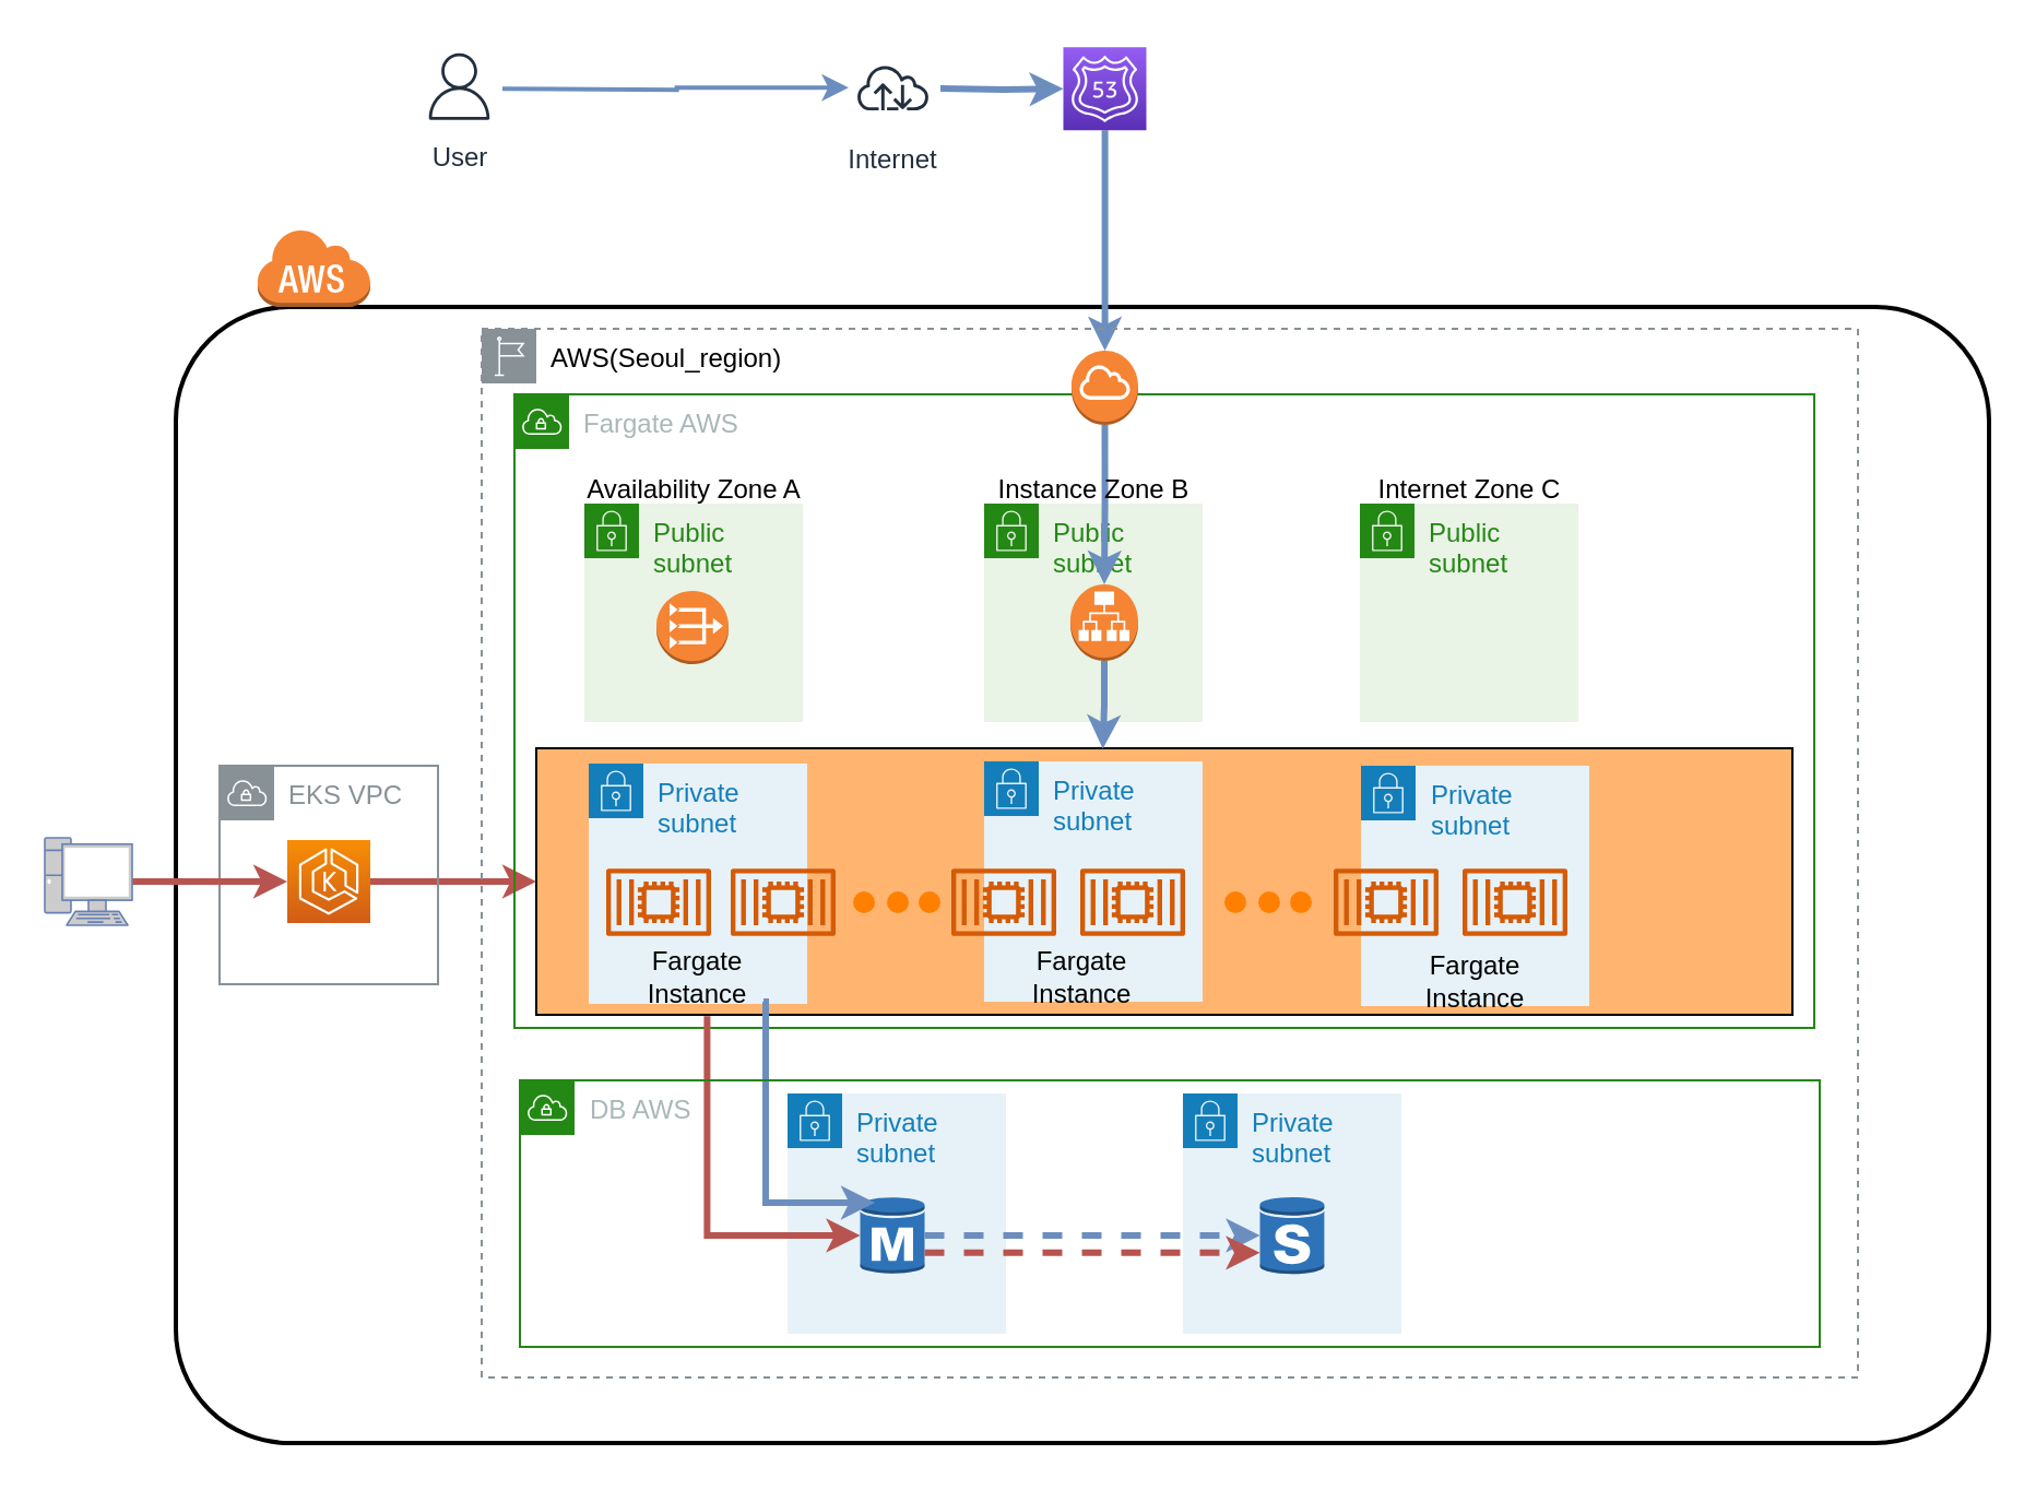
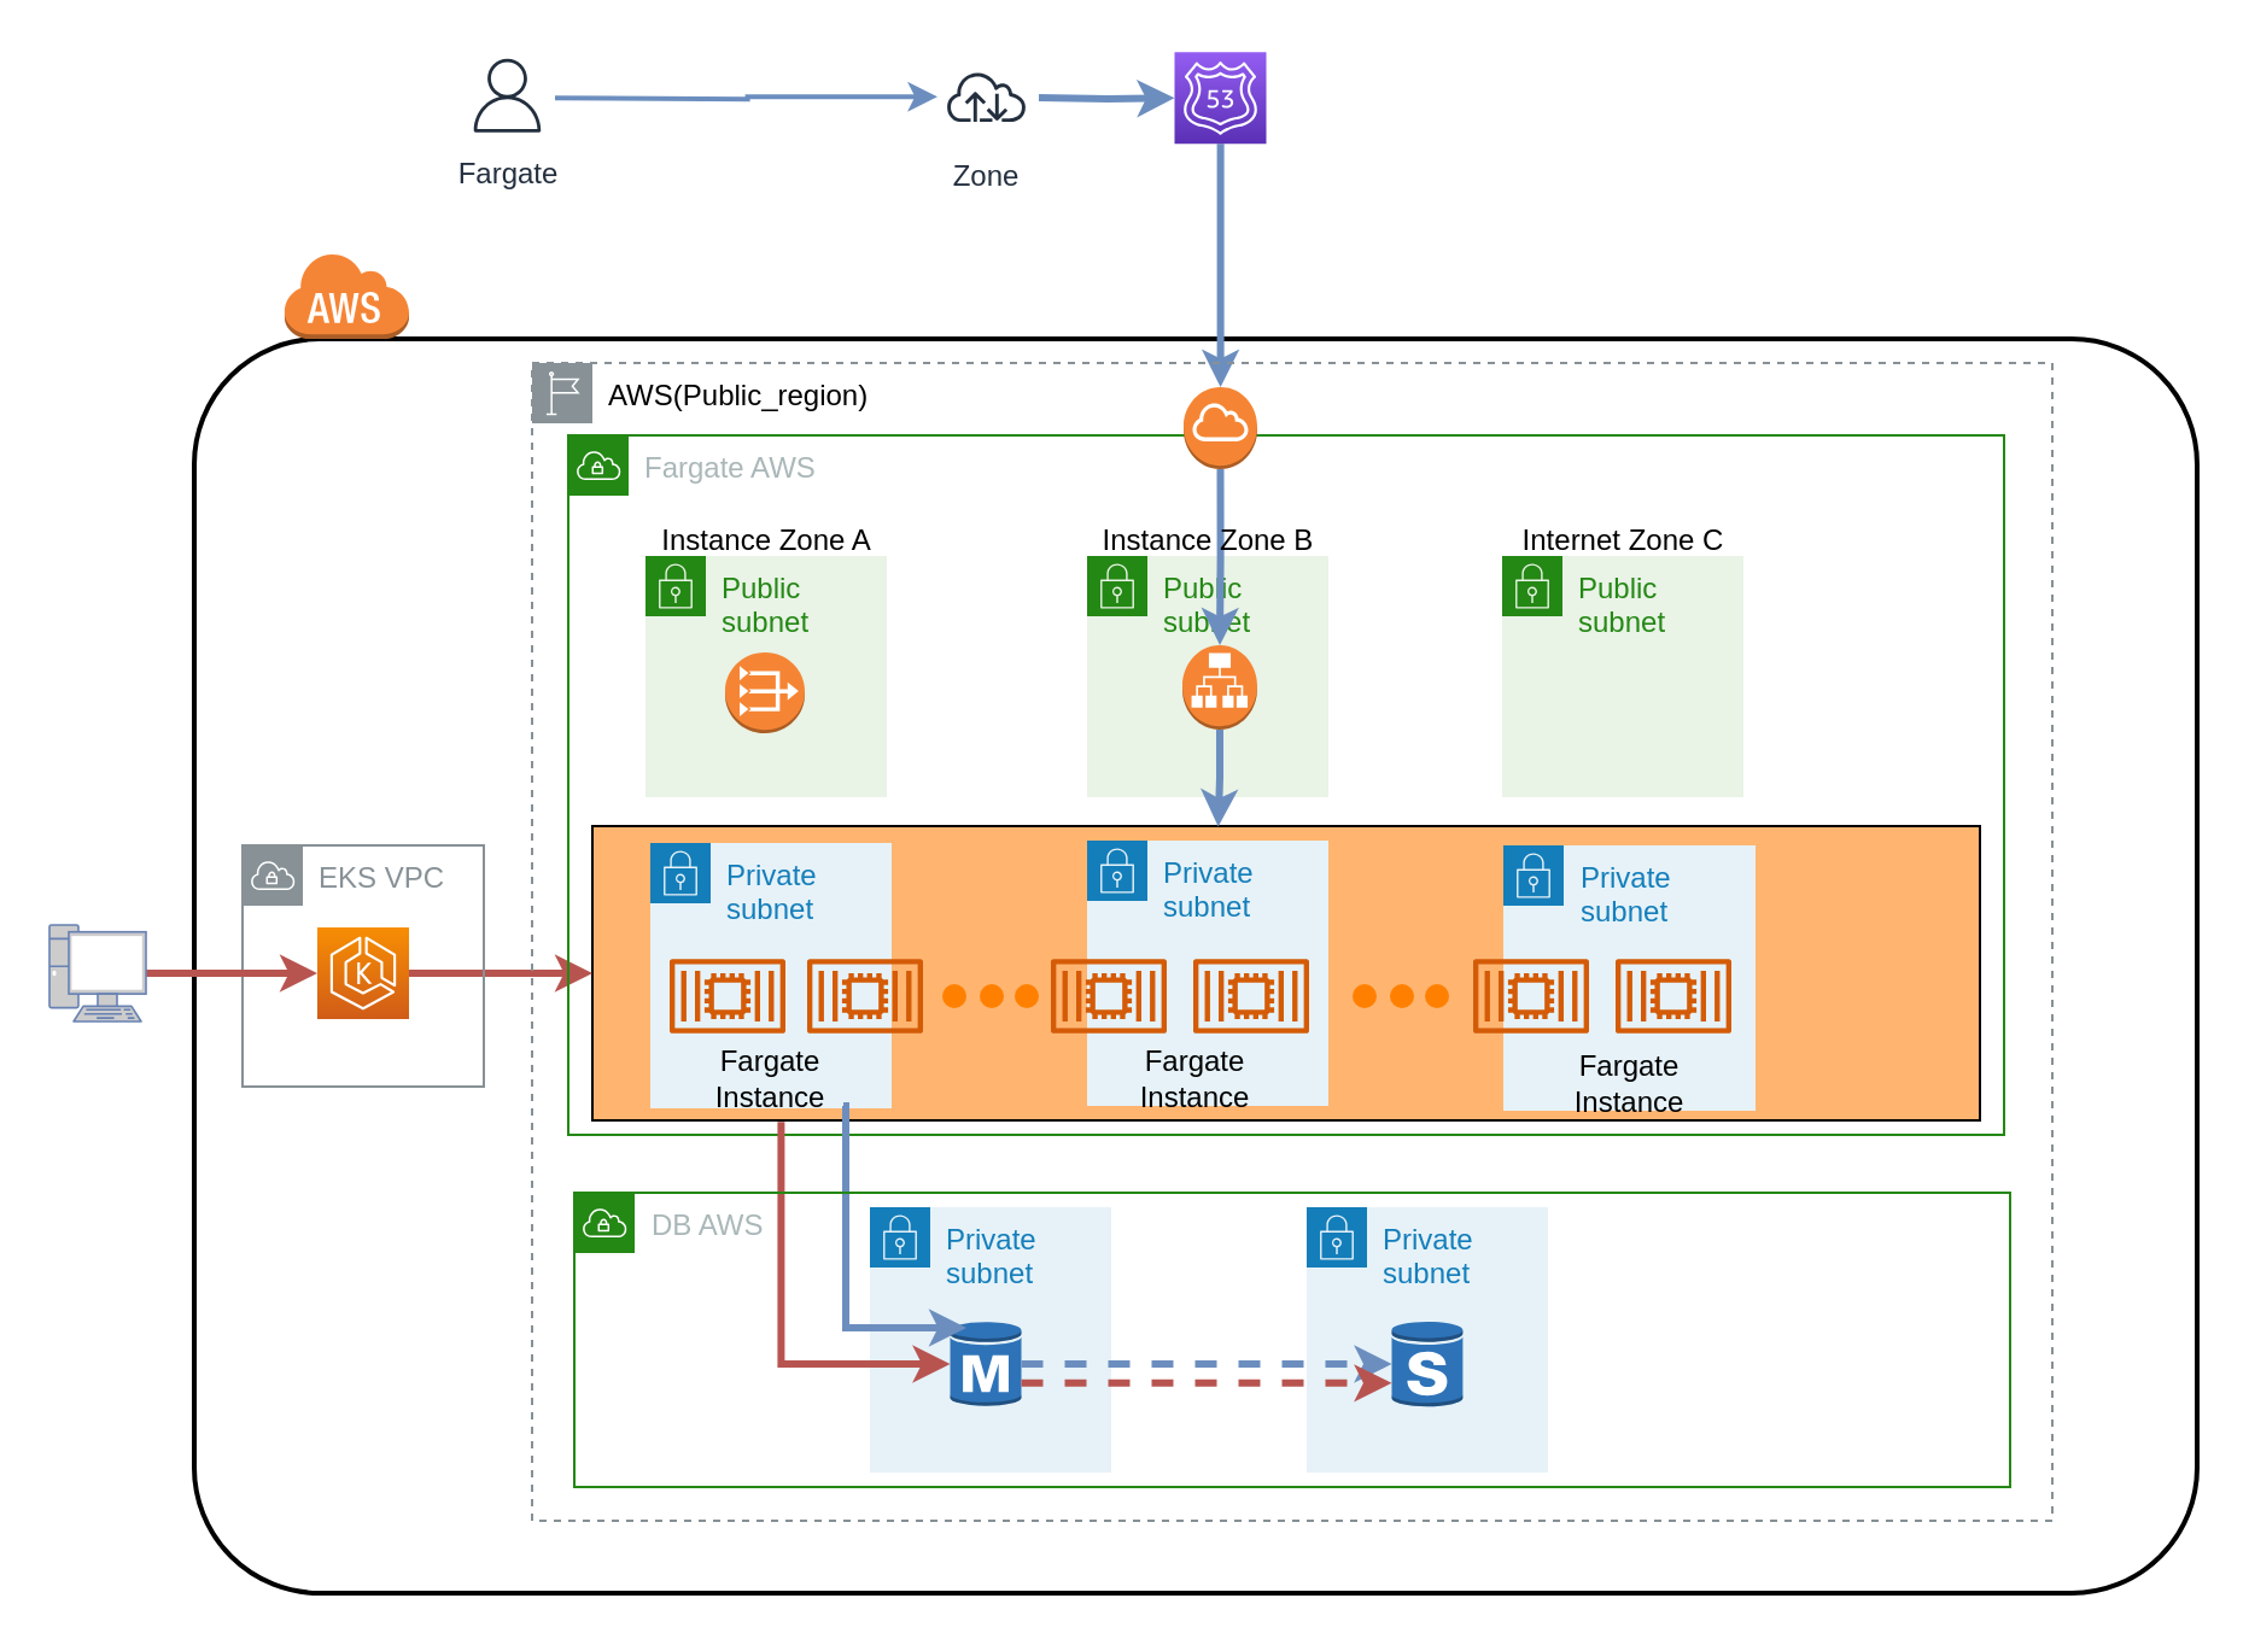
- <mxCell id="5" value="User" style="sketch=0;outlineConnect=0;fontColor=#232F3E;gradientColor=none;strokeColor=#232F3E;fillColor=#ffffff;dashed=0;verticalLabelPosition=bottom;verticalAlign=top;align=center;html=1;fontSize=12;fontStyle=0;aspect=fixed;shape=mxgraph.aws4.resourceIcon;resIcon=mxgraph.aws4.user;" parent="1" vertex="1"><mxGeometry x="190" y="20" width="39.5" height="38.18" as="geometry" /></mxCell>
+ <mxCell id="5" value="Fargate" style="sketch=0;outlineConnect=0;fontColor=#232F3E;gradientColor=none;strokeColor=#232F3E;fillColor=#ffffff;dashed=0;verticalLabelPosition=bottom;verticalAlign=top;align=center;html=1;fontSize=12;fontStyle=0;aspect=fixed;shape=mxgraph.aws4.resourceIcon;resIcon=mxgraph.aws4.user;" parent="1" vertex="1"><mxGeometry x="190" y="20" width="39.5" height="38.18" as="geometry" /></mxCell>
- <mxCell id="6" value="Internet" style="sketch=0;outlineConnect=0;fontColor=#232F3E;gradientColor=none;strokeColor=#232F3E;fillColor=#ffffff;dashed=0;verticalLabelPosition=bottom;verticalAlign=top;align=center;html=1;fontSize=12;fontStyle=0;aspect=fixed;shape=mxgraph.aws4.resourceIcon;resIcon=mxgraph.aws4.internet;" parent="1" vertex="1"><mxGeometry x="388" y="20" width="40.5" height="39.15" as="geometry" /></mxCell>
+ <mxCell id="6" value="Zone" style="sketch=0;outlineConnect=0;fontColor=#232F3E;gradientColor=none;strokeColor=#232F3E;fillColor=#ffffff;dashed=0;verticalLabelPosition=bottom;verticalAlign=top;align=center;html=1;fontSize=12;fontStyle=0;aspect=fixed;shape=mxgraph.aws4.resourceIcon;resIcon=mxgraph.aws4.internet;" parent="1" vertex="1"><mxGeometry x="388" y="20" width="40.5" height="39.15" as="geometry" /></mxCell>
- <mxCell id="25" value="&lt;span style=&quot;color: rgb(0, 0, 0);&quot;&gt;AWS(Seoul_region)&lt;/span&gt;" style="sketch=0;outlineConnect=0;gradientColor=none;html=1;whiteSpace=wrap;fontSize=12;fontStyle=0;shape=mxgraph.aws4.group;grIcon=mxgraph.aws4.group_region;strokeColor=#879196;fillColor=none;verticalAlign=top;align=left;spacingLeft=30;fontColor=#879196;dashed=1;pointerEvents=0;fontFamily=Helvetica;" parent="1" vertex="1"><mxGeometry x="220" y="150" width="630" height="480" as="geometry" /></mxCell>
+ <mxCell id="25" value="&lt;span style=&quot;color: rgb(0, 0, 0);&quot;&gt;AWS(Public_region)&lt;/span&gt;" style="sketch=0;outlineConnect=0;gradientColor=none;html=1;whiteSpace=wrap;fontSize=12;fontStyle=0;shape=mxgraph.aws4.group;grIcon=mxgraph.aws4.group_region;strokeColor=#879196;fillColor=none;verticalAlign=top;align=left;spacingLeft=30;fontColor=#879196;dashed=1;pointerEvents=0;fontFamily=Helvetica;" parent="1" vertex="1"><mxGeometry x="220" y="150" width="630" height="480" as="geometry" /></mxCell>
- <mxCell id="32" value="Availability Zone A" style="text;html=1;strokeColor=none;fillColor=none;align=center;verticalAlign=middle;whiteSpace=wrap;rounded=0;" parent="1" vertex="1"><mxGeometry x="265" y="209" width="105" height="30" as="geometry" /></mxCell>
+ <mxCell id="32" value="Instance Zone A" style="text;html=1;strokeColor=none;fillColor=none;align=center;verticalAlign=middle;whiteSpace=wrap;rounded=0;" parent="1" vertex="1"><mxGeometry x="265" y="209" width="105" height="30" as="geometry" /></mxCell>
